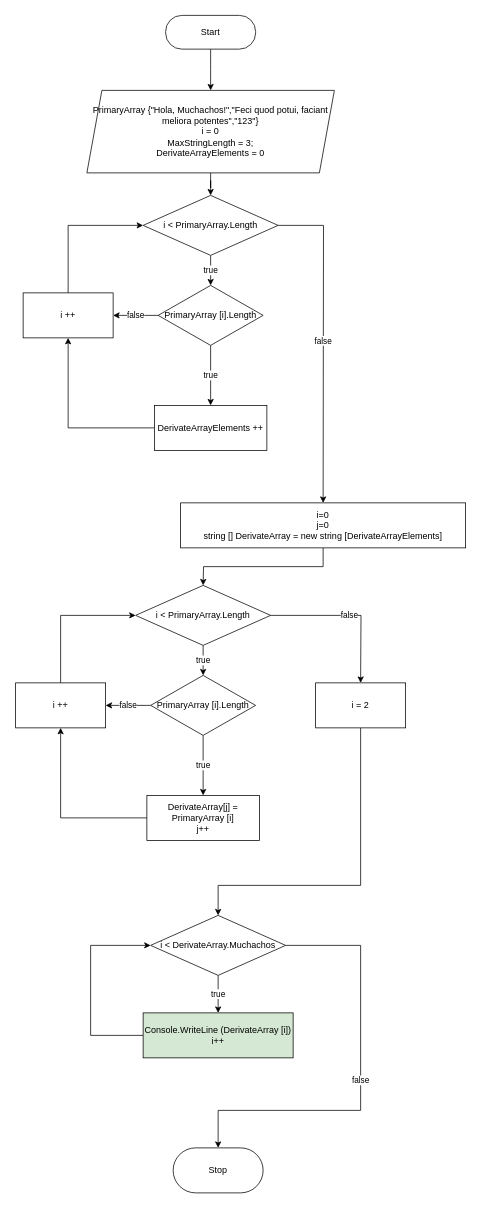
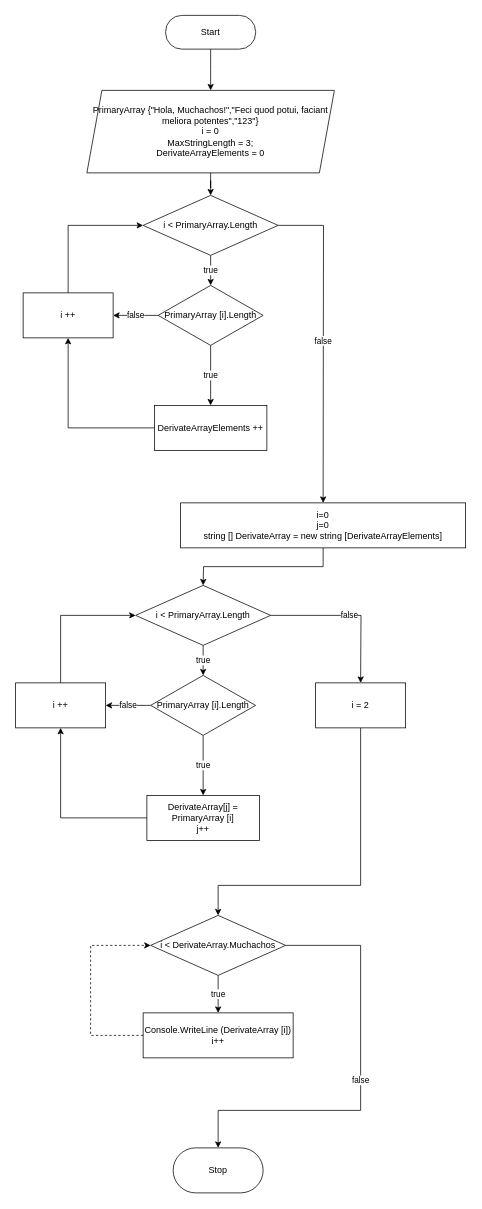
- <mxCell id="33" style="edgeStyle=orthogonalEdgeStyle;rounded=0;orthogonalLoop=1;jettySize=auto;html=1;entryX=0;entryY=0.5;entryDx=0;entryDy=0;" edge="1" parent="1" source="34" target="32"><mxGeometry relative="1" as="geometry"><mxPoint x="160" y="1260" as="targetPoint" /><Array as="points"><mxPoint x="120" y="1380" /><mxPoint x="120" y="1260" /></Array></mxGeometry></mxCell>
+ <mxCell id="33" style="edgeStyle=orthogonalEdgeStyle;rounded=0;orthogonalLoop=1;jettySize=auto;html=1;entryX=0;entryY=0.5;entryDx=0;entryDy=0;dashed=1;" edge="1" parent="1" source="34" target="32"><mxGeometry relative="1" as="geometry"><mxPoint x="160" y="1260" as="targetPoint" /><Array as="points"><mxPoint x="120" y="1380" /><mxPoint x="120" y="1260" /></Array></mxGeometry></mxCell>
- <mxCell id="34" value="Console.WriteLine (DerivateArray [i])&lt;br&gt;i++" style="rounded=0;whiteSpace=wrap;html=1;fillColor=#d5e8d4;" vertex="1" parent="1"><mxGeometry x="190" y="1350" width="200" height="60" as="geometry" /></mxCell>
+ <mxCell id="34" value="Console.WriteLine (DerivateArray [i])&lt;br&gt;i++" style="rounded=0;whiteSpace=wrap;html=1;" vertex="1" parent="1"><mxGeometry x="190" y="1350" width="200" height="60" as="geometry" /></mxCell>
